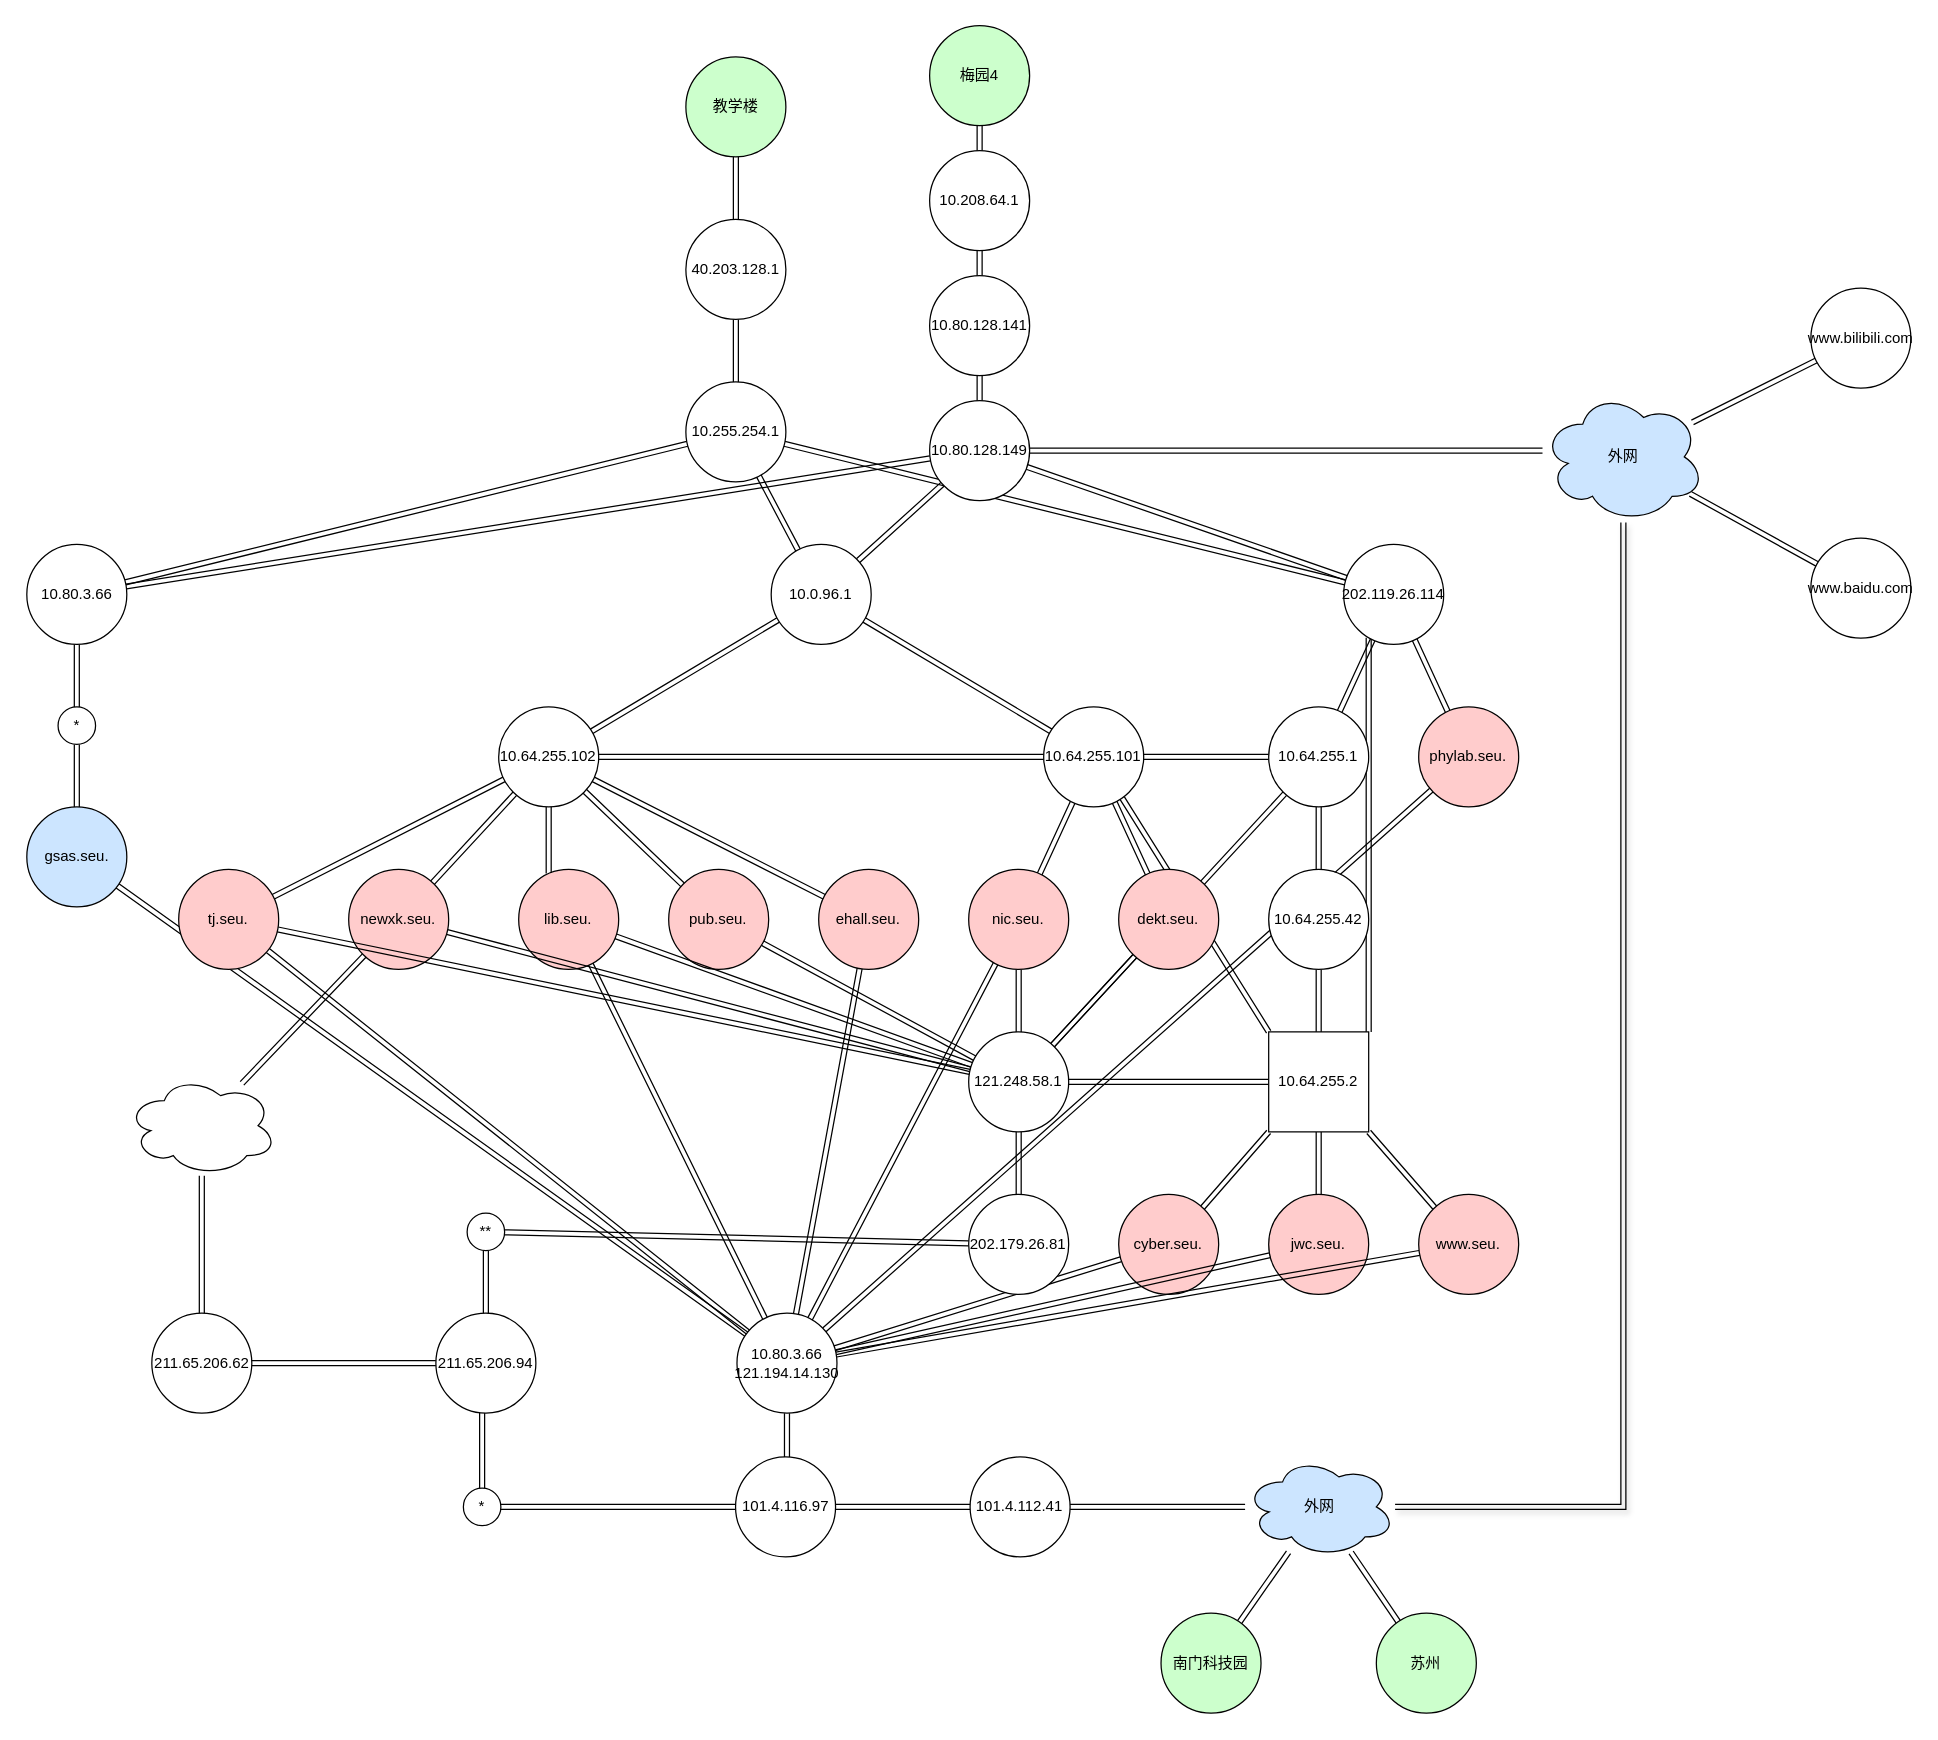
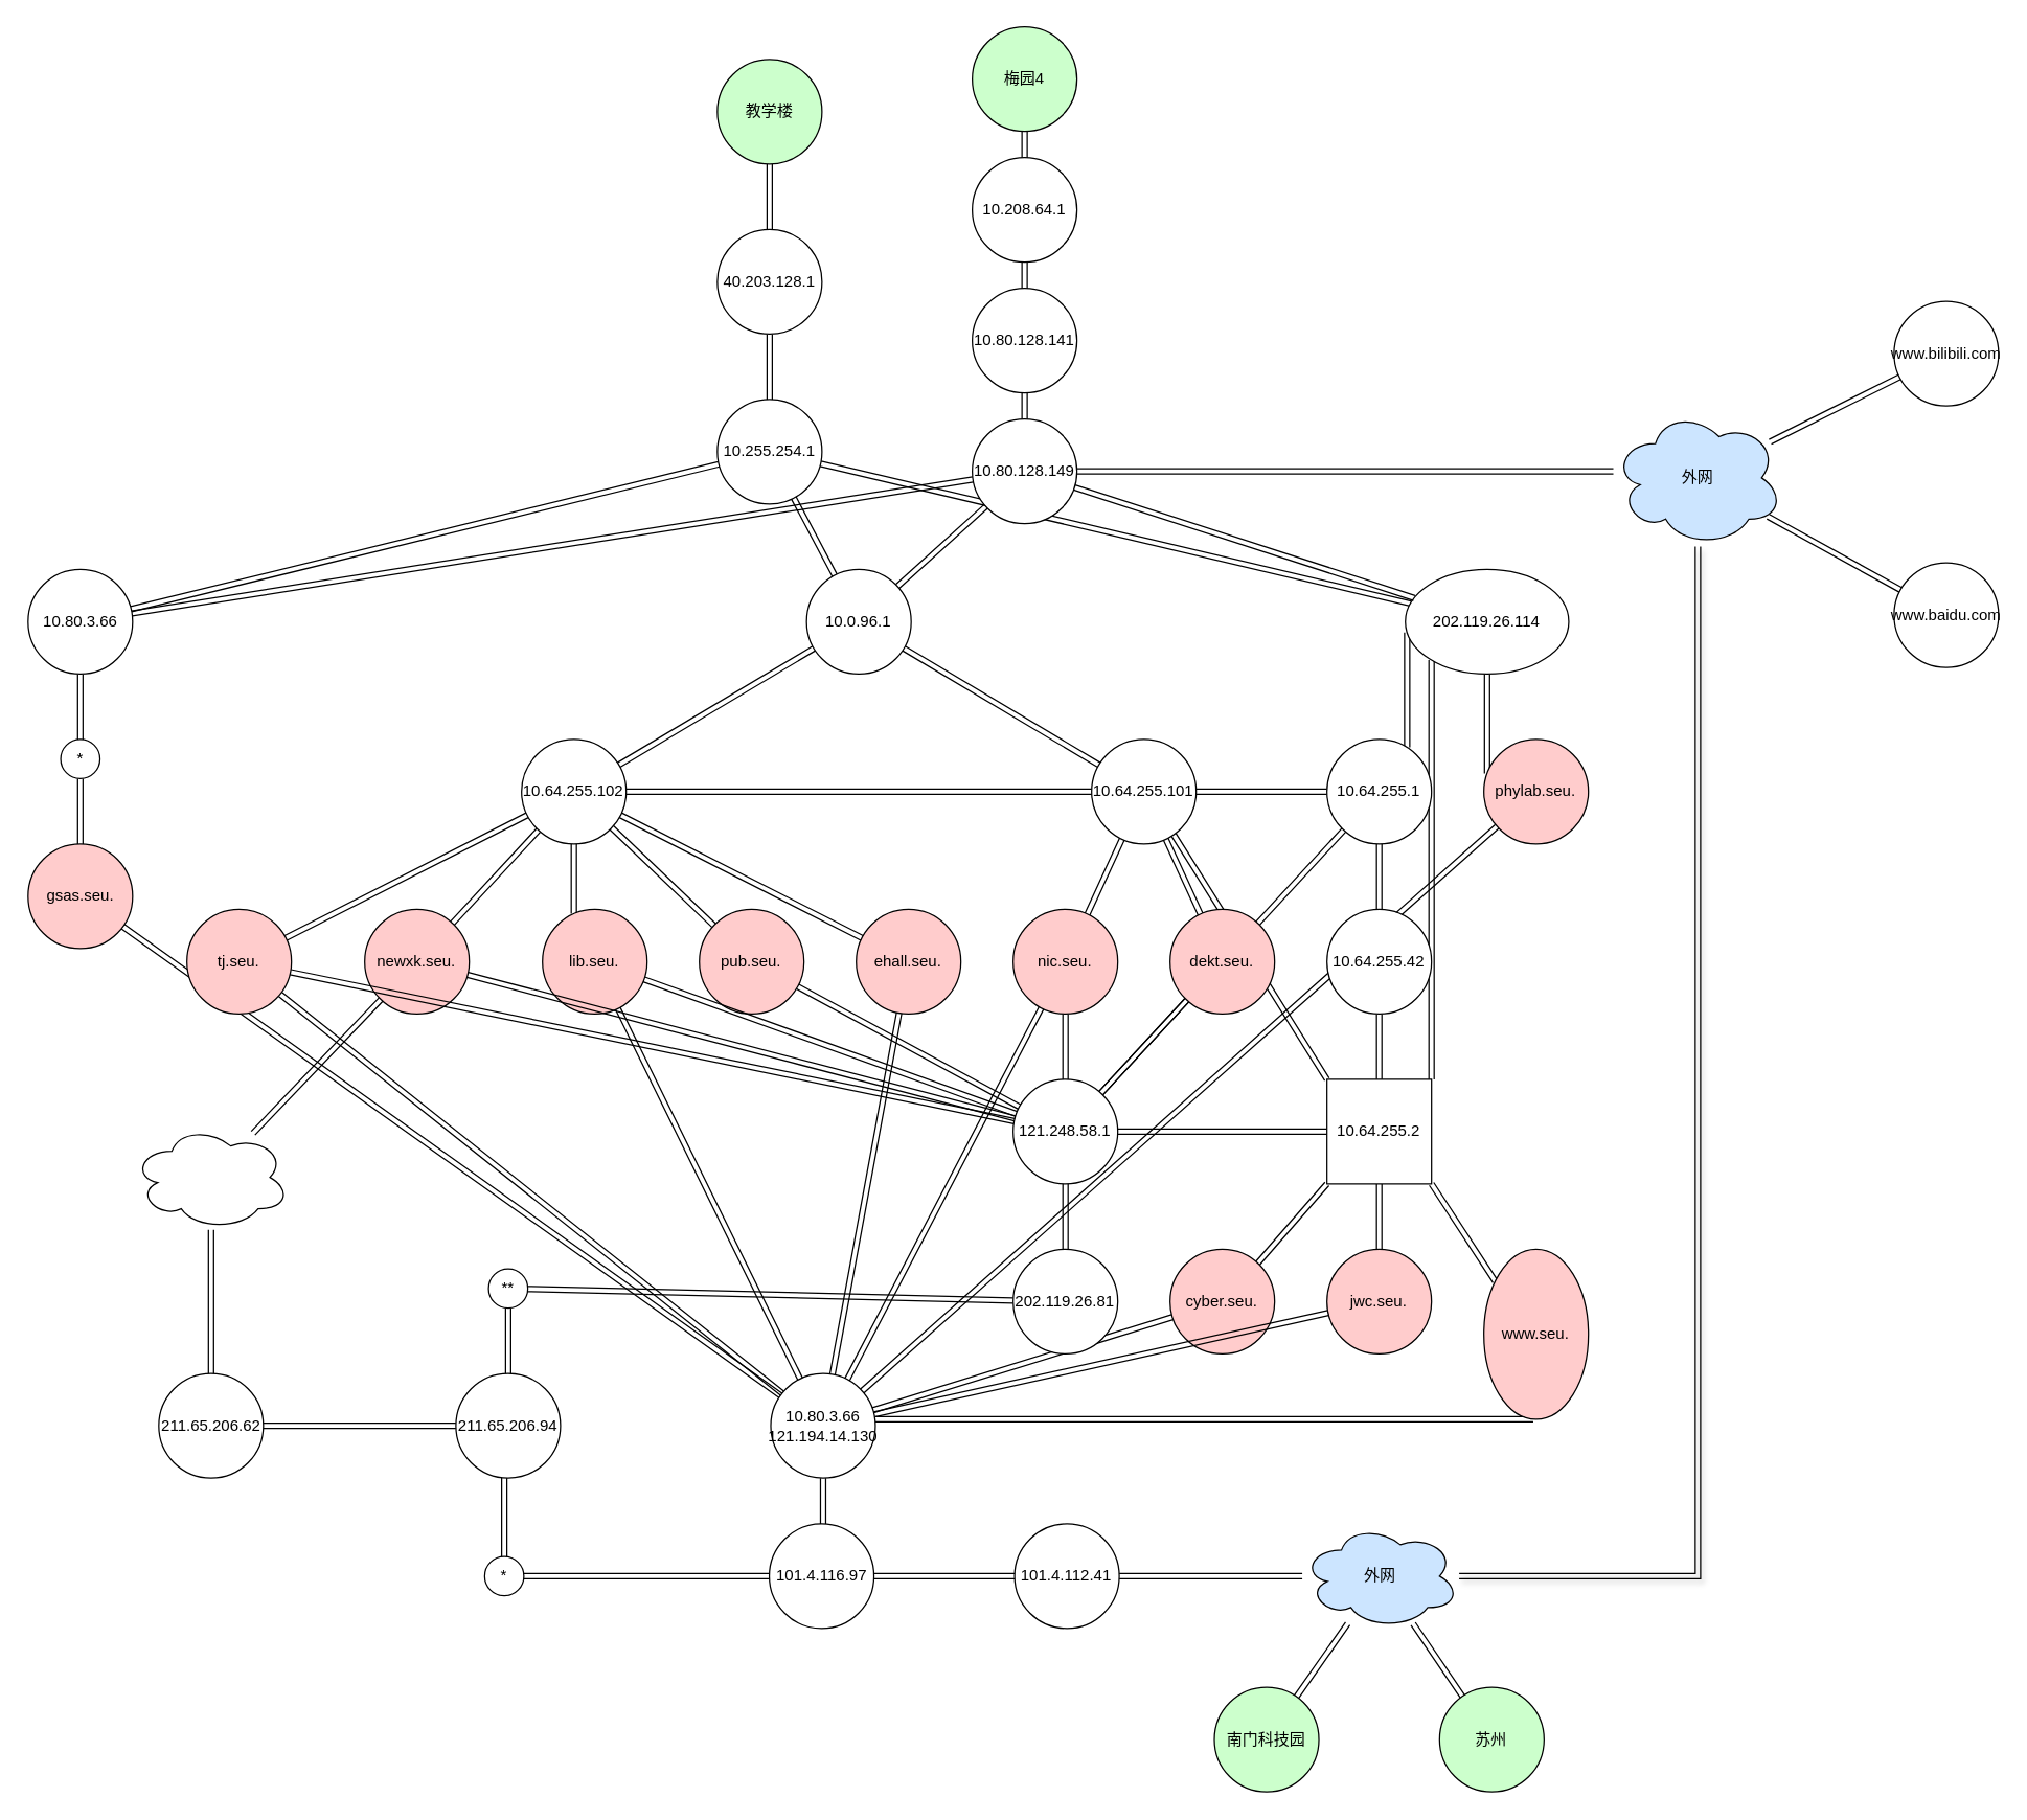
- <mxCell id="22" value="202.119.26.114" style="ellipse;whiteSpace=wrap;html=1;aspect=fixed;" parent="1" vertex="1"><mxGeometry x="1074.25" y="435" width="80" height="80" as="geometry" /></mxCell>
+ <mxCell id="22" value="202.119.26.114" style="ellipse;whiteSpace=wrap;html=1;aspect=fixed;" parent="1" vertex="1"><mxGeometry x="1074.25" y="435" width="125" height="80" as="geometry" /></mxCell>
- <mxCell id="15" value="gsas.seu." style="ellipse;whiteSpace=wrap;html=1;aspect=fixed;fillColor=#cce5ff;" parent="1" vertex="1"><mxGeometry x="20.75" y="645" width="80" height="80" as="geometry" /></mxCell>
+ <mxCell id="15" value="gsas.seu." style="ellipse;whiteSpace=wrap;html=1;aspect=fixed;fillColor=#FFCCCC;" parent="1" vertex="1"><mxGeometry x="20.75" y="645" width="80" height="80" as="geometry" /></mxCell>
- <mxCell id="99" value="202.179.26.81" style="ellipse;whiteSpace=wrap;html=1;aspect=fixed;" parent="1" vertex="1"><mxGeometry x="774.25" y="955" width="80" height="80" as="geometry" /></mxCell>
+ <mxCell id="99" value="202.119.26.81" style="ellipse;whiteSpace=wrap;html=1;aspect=fixed;" parent="1" vertex="1"><mxGeometry x="774.25" y="955" width="80" height="80" as="geometry" /></mxCell>
- <mxCell id="50" value="www.seu." style="ellipse;whiteSpace=wrap;html=1;aspect=fixed;fillColor=#FFCCCC;" parent="1" vertex="1"><mxGeometry x="1134.25" y="955" width="80" height="80" as="geometry" /></mxCell>
+ <mxCell id="50" value="www.seu." style="ellipse;whiteSpace=wrap;html=1;aspect=fixed;fillColor=#FFCCCC;" parent="1" vertex="1"><mxGeometry x="1134.25" y="955" width="80" height="130" as="geometry" /></mxCell>
